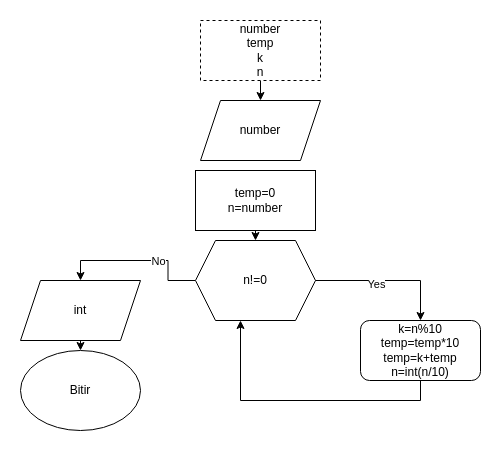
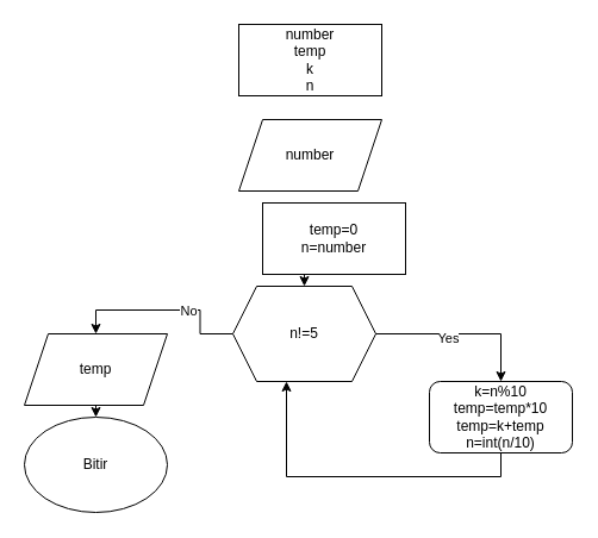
- <mxCell id="3" value="number&lt;br&gt;temp&lt;br&gt;k&lt;br&gt;n" style="rounded=0;whiteSpace=wrap;html=1;dashed=1;" parent="1" vertex="1"><mxGeometry x="200" y="20" width="120" height="60" as="geometry" /></mxCell>
+ <mxCell id="3" value="number&lt;br&gt;temp&lt;br&gt;k&lt;br&gt;n" style="rounded=0;whiteSpace=wrap;html=1;" parent="1" vertex="1"><mxGeometry x="200" y="20" width="120" height="60" as="geometry" /></mxCell>
- <mxCell id="2" style="edgeStyle=orthogonalEdgeStyle;rounded=0;orthogonalLoop=1;jettySize=auto;html=1;exitX=0.5;exitY=1;exitDx=0;exitDy=0;entryX=0.5;entryY=0;entryDx=0;entryDy=0;" parent="1" source="3" target="4" edge="1"><mxGeometry relative="1" as="geometry" /></mxCell>
- <mxCell id="9" value="temp=0&lt;br&gt;n=number" style="rounded=0;whiteSpace=wrap;html=1;" parent="1" vertex="1"><mxGeometry x="195" y="170" width="120" height="60" as="geometry" /></mxCell>
+ <mxCell id="9" value="temp=0&lt;br&gt;n=number" style="rounded=0;whiteSpace=wrap;html=1;" parent="1" vertex="1"><mxGeometry x="220" y="170" width="120" height="60" as="geometry" /></mxCell>
- <mxCell id="7" value="n!=0" style="shape=hexagon;perimeter=hexagonPerimeter2;whiteSpace=wrap;html=1;fixedSize=1;" parent="1" vertex="1"><mxGeometry x="195" y="240" width="120" height="80" as="geometry" /></mxCell>
+ <mxCell id="7" value="n!=5" style="shape=hexagon;perimeter=hexagonPerimeter2;whiteSpace=wrap;html=1;fixedSize=1;" parent="1" vertex="1"><mxGeometry x="195" y="240" width="120" height="80" as="geometry" /></mxCell>
- <mxCell id="15" value="int" style="shape=parallelogram;perimeter=parallelogramPerimeter;whiteSpace=wrap;html=1;fixedSize=1;" parent="1" vertex="1"><mxGeometry x="20" y="280" width="120" height="60" as="geometry" /></mxCell>
+ <mxCell id="15" value="temp" style="shape=parallelogram;perimeter=parallelogramPerimeter;whiteSpace=wrap;html=1;fixedSize=1;" parent="1" vertex="1"><mxGeometry x="20" y="280" width="120" height="60" as="geometry" /></mxCell>
